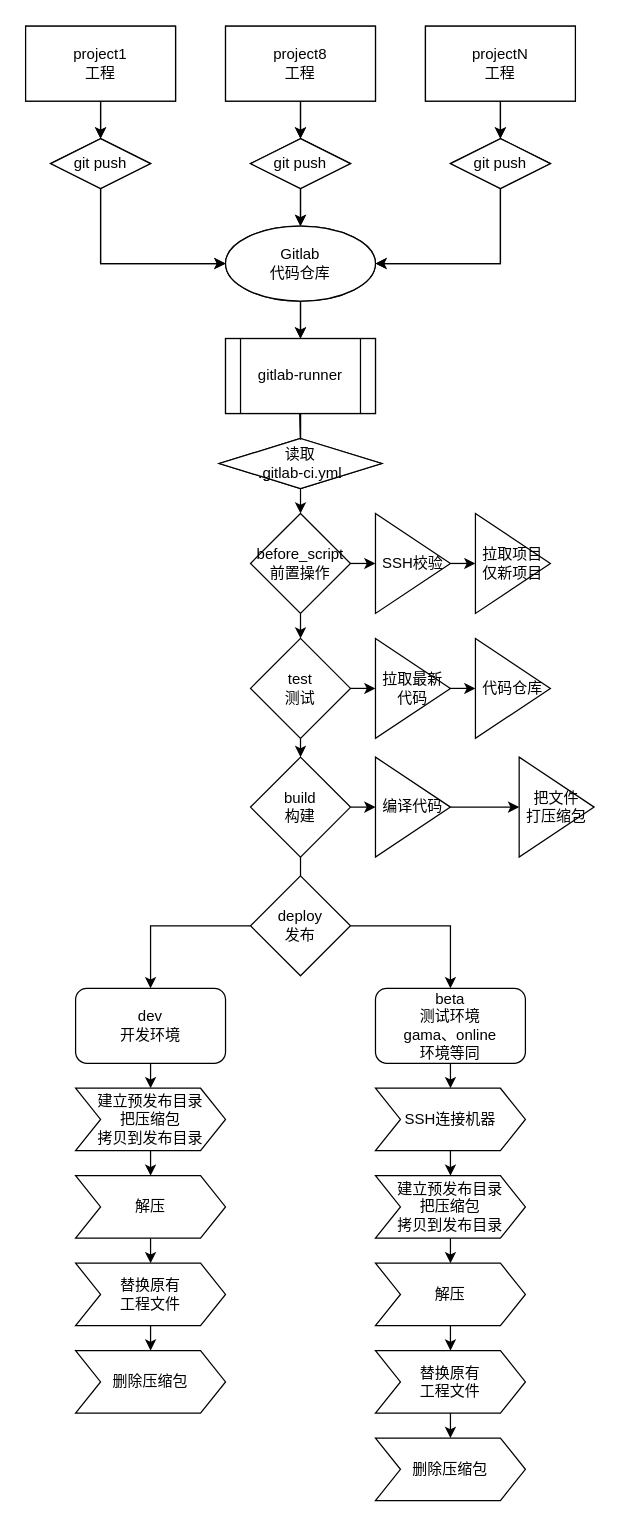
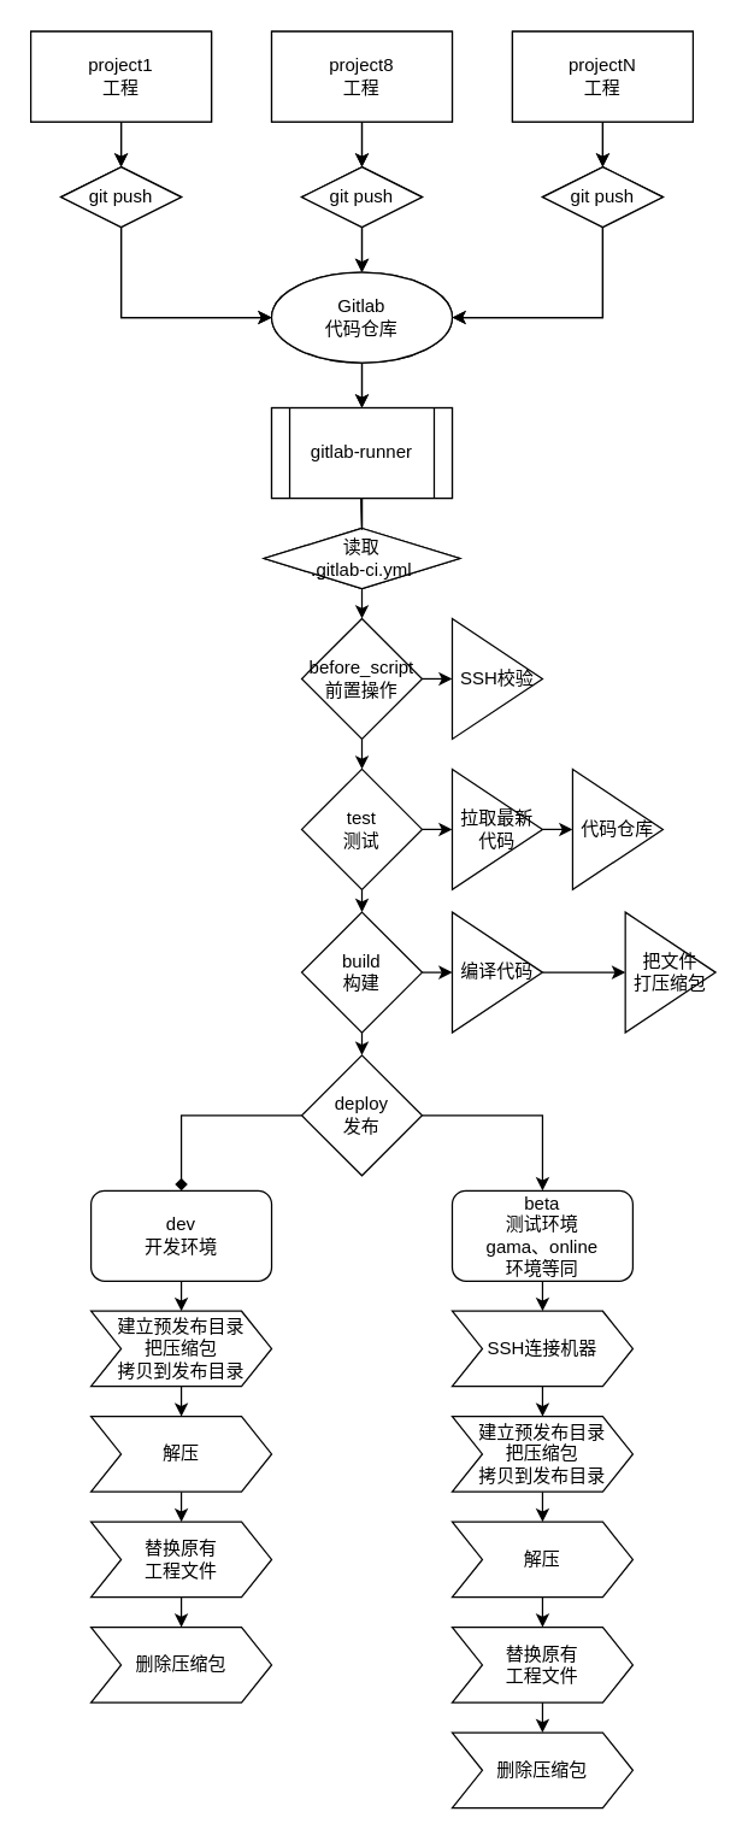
- <mxCell id="51" style="edgeStyle=orthogonalEdgeStyle;rounded=0;orthogonalLoop=1;jettySize=auto;html=1;exitX=1;exitY=0.5;exitDx=0;exitDy=0;entryX=0;entryY=0.5;entryDx=0;entryDy=0;" edge="1" parent="1" source="52" target="53"><mxGeometry relative="1" as="geometry" /></mxCell>
- <mxCell id="53" value="拉取项目&lt;br&gt;仅新项目" style="triangle;whiteSpace=wrap;html=1;" vertex="1" parent="1"><mxGeometry x="380" y="410" width="60" height="80" as="geometry" /></mxCell>
- <mxCell id="39" style="edgeStyle=orthogonalEdgeStyle;rounded=0;orthogonalLoop=1;jettySize=auto;html=1;exitX=0.5;exitY=1;exitDx=0;exitDy=0;entryX=0.5;entryY=0;entryDx=0;entryDy=0;endArrow=none;" edge="1" parent="1" source="41" target="44"><mxGeometry relative="1" as="geometry" /></mxCell>
+ <mxCell id="39" style="edgeStyle=orthogonalEdgeStyle;rounded=0;orthogonalLoop=1;jettySize=auto;html=1;exitX=0.5;exitY=1;exitDx=0;exitDy=0;entryX=0.5;entryY=0;entryDx=0;entryDy=0;" edge="1" parent="1" source="41" target="44"><mxGeometry relative="1" as="geometry" /></mxCell>
- <mxCell id="42" style="edgeStyle=orthogonalEdgeStyle;rounded=0;orthogonalLoop=1;jettySize=auto;html=1;exitX=0;exitY=0.5;exitDx=0;exitDy=0;entryX=0.5;entryY=0;entryDx=0;entryDy=0;" edge="1" parent="1" source="44" target="60"><mxGeometry relative="1" as="geometry" /></mxCell>
+ <mxCell id="42" style="edgeStyle=orthogonalEdgeStyle;rounded=0;orthogonalLoop=1;jettySize=auto;html=1;exitX=0;exitY=0.5;exitDx=0;exitDy=0;entryX=0.5;entryY=0;entryDx=0;entryDy=0;endArrow=diamond;" edge="1" parent="1" source="44" target="60"><mxGeometry relative="1" as="geometry" /></mxCell>
